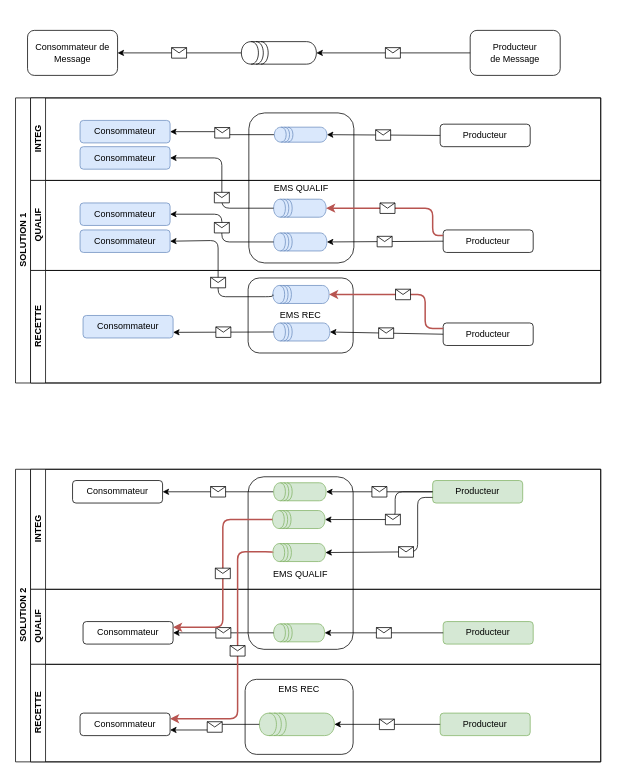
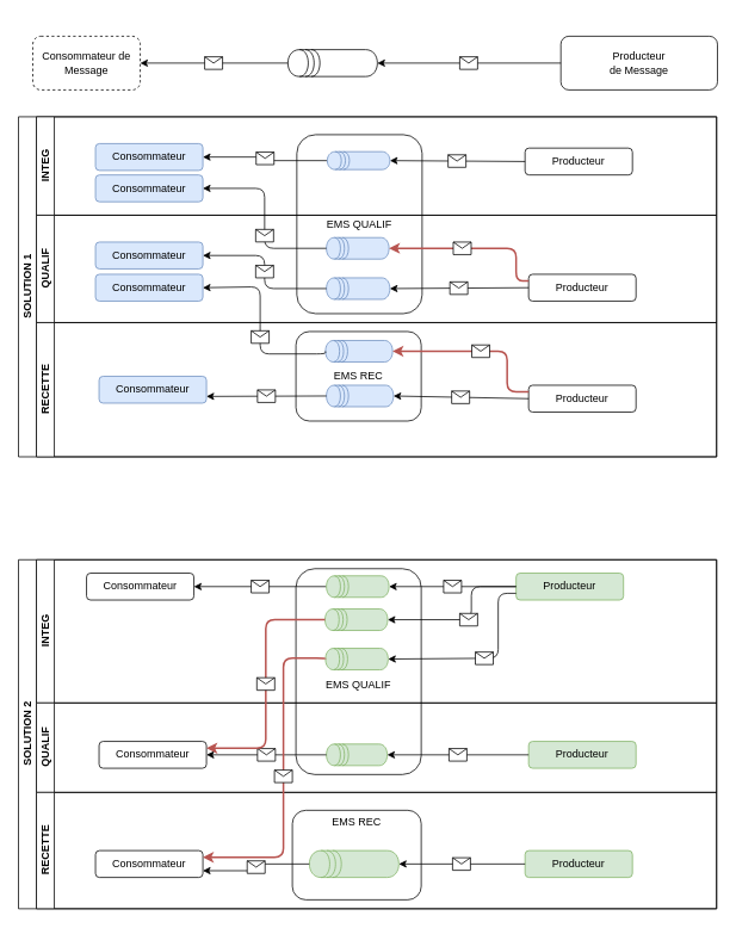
- <mxCell id="3" value="Consommateur de Message" style="rounded=1;whiteSpace=wrap;html=1;" parent="1" vertex="1"><mxGeometry x="36" y="40" width="120" height="60" as="geometry" /></mxCell>
+ <mxCell id="3" value="Consommateur de Message" style="rounded=1;whiteSpace=wrap;html=1;dashed=1;" parent="1" vertex="1"><mxGeometry x="36" y="40" width="120" height="60" as="geometry" /></mxCell>
- <mxCell id="4" value="&lt;div&gt;Producteur&lt;/div&gt;&lt;div&gt;de Message&lt;br&gt;&lt;/div&gt;" style="rounded=1;whiteSpace=wrap;html=1;" parent="1" vertex="1"><mxGeometry x="626" y="40" width="120" height="60" as="geometry" /></mxCell>
+ <mxCell id="4" value="&lt;div&gt;Producteur&lt;/div&gt;&lt;div&gt;de Message&lt;br&gt;&lt;/div&gt;" style="rounded=1;whiteSpace=wrap;html=1;" parent="1" vertex="1"><mxGeometry x="626" y="40" width="175" height="60" as="geometry" /></mxCell>
